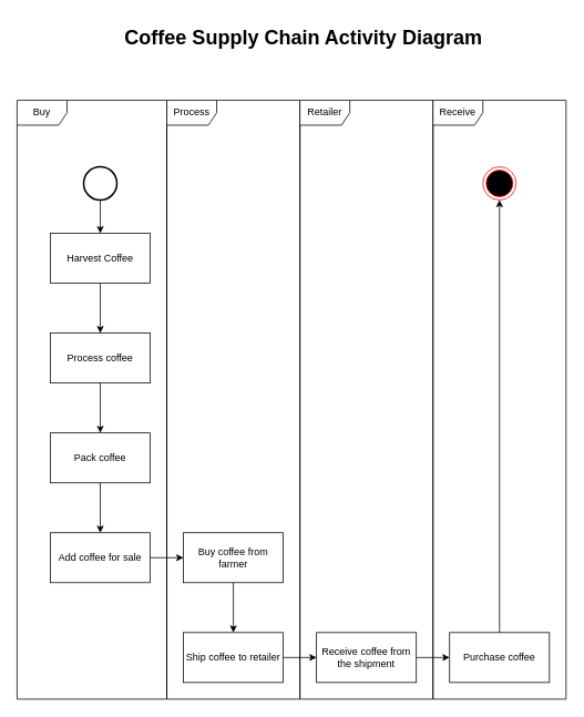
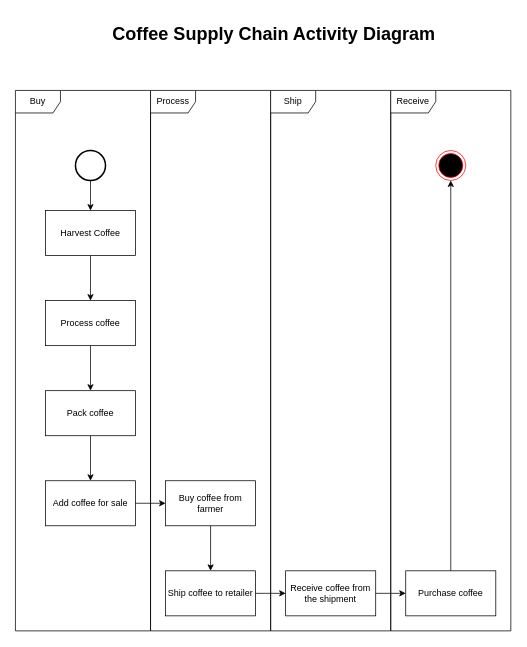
- <mxCell id="24" value="Retailer" style="shape=umlFrame;whiteSpace=wrap;html=1;" parent="1" vertex="1"><mxGeometry x="360" y="120" width="160" height="720" as="geometry" /></mxCell>
+ <mxCell id="24" value="Ship" style="shape=umlFrame;whiteSpace=wrap;html=1;" parent="1" vertex="1"><mxGeometry x="360" y="120" width="160" height="720" as="geometry" /></mxCell>
